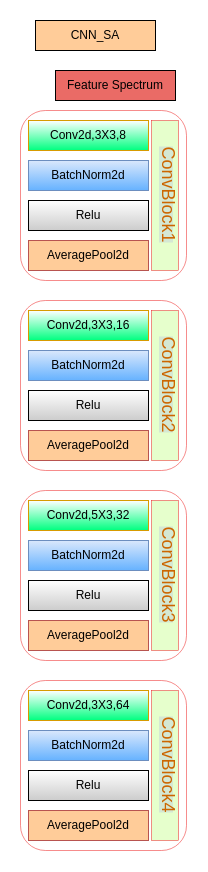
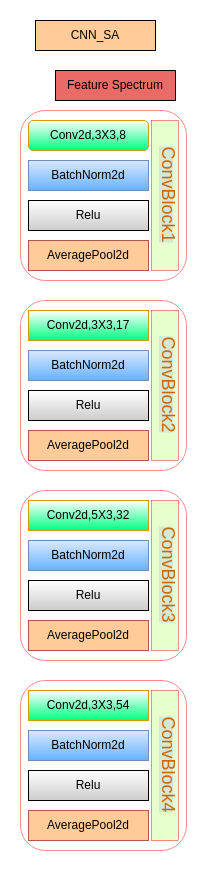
- <mxCell id="5" value="Conv2d,3X3,8" style="rounded=0;whiteSpace=wrap;html=1;fillColor=default;strokeColor=#d79b00;gradientColor=#00FF80;" vertex="1" parent="1"><mxGeometry x="28" y="120" width="120" height="30" as="geometry" /></mxCell>
+ <mxCell id="5" value="Conv2d,3X3,8" style="whiteSpace=wrap;html=1;fillColor=default;strokeColor=#d79b00;gradientColor=#00FF80;rounded=1;" vertex="1" parent="1"><mxGeometry x="28" y="120" width="120" height="30" as="geometry" /></mxCell>
- <mxCell id="12" value="Conv2d,3X3,16" style="rounded=0;whiteSpace=wrap;html=1;fillColor=default;strokeColor=#d79b00;gradientColor=#00FF80;" vertex="1" parent="1"><mxGeometry x="28" y="310" width="120" height="30" as="geometry" /></mxCell>
+ <mxCell id="12" value="Conv2d,3X3,17" style="rounded=0;whiteSpace=wrap;html=1;fillColor=default;strokeColor=#d79b00;gradientColor=#00FF80;" vertex="1" parent="1"><mxGeometry x="28" y="310" width="120" height="30" as="geometry" /></mxCell>
- <mxCell id="26" value="Conv2d,3X3,64" style="rounded=0;whiteSpace=wrap;html=1;fillColor=default;strokeColor=#d79b00;gradientColor=#00FF80;" vertex="1" parent="1"><mxGeometry x="28" y="690" width="120" height="30" as="geometry" /></mxCell>
+ <mxCell id="26" value="Conv2d,3X3,54" style="rounded=0;whiteSpace=wrap;html=1;fillColor=default;strokeColor=#d79b00;gradientColor=#00FF80;" vertex="1" parent="1"><mxGeometry x="28" y="690" width="120" height="30" as="geometry" /></mxCell>
